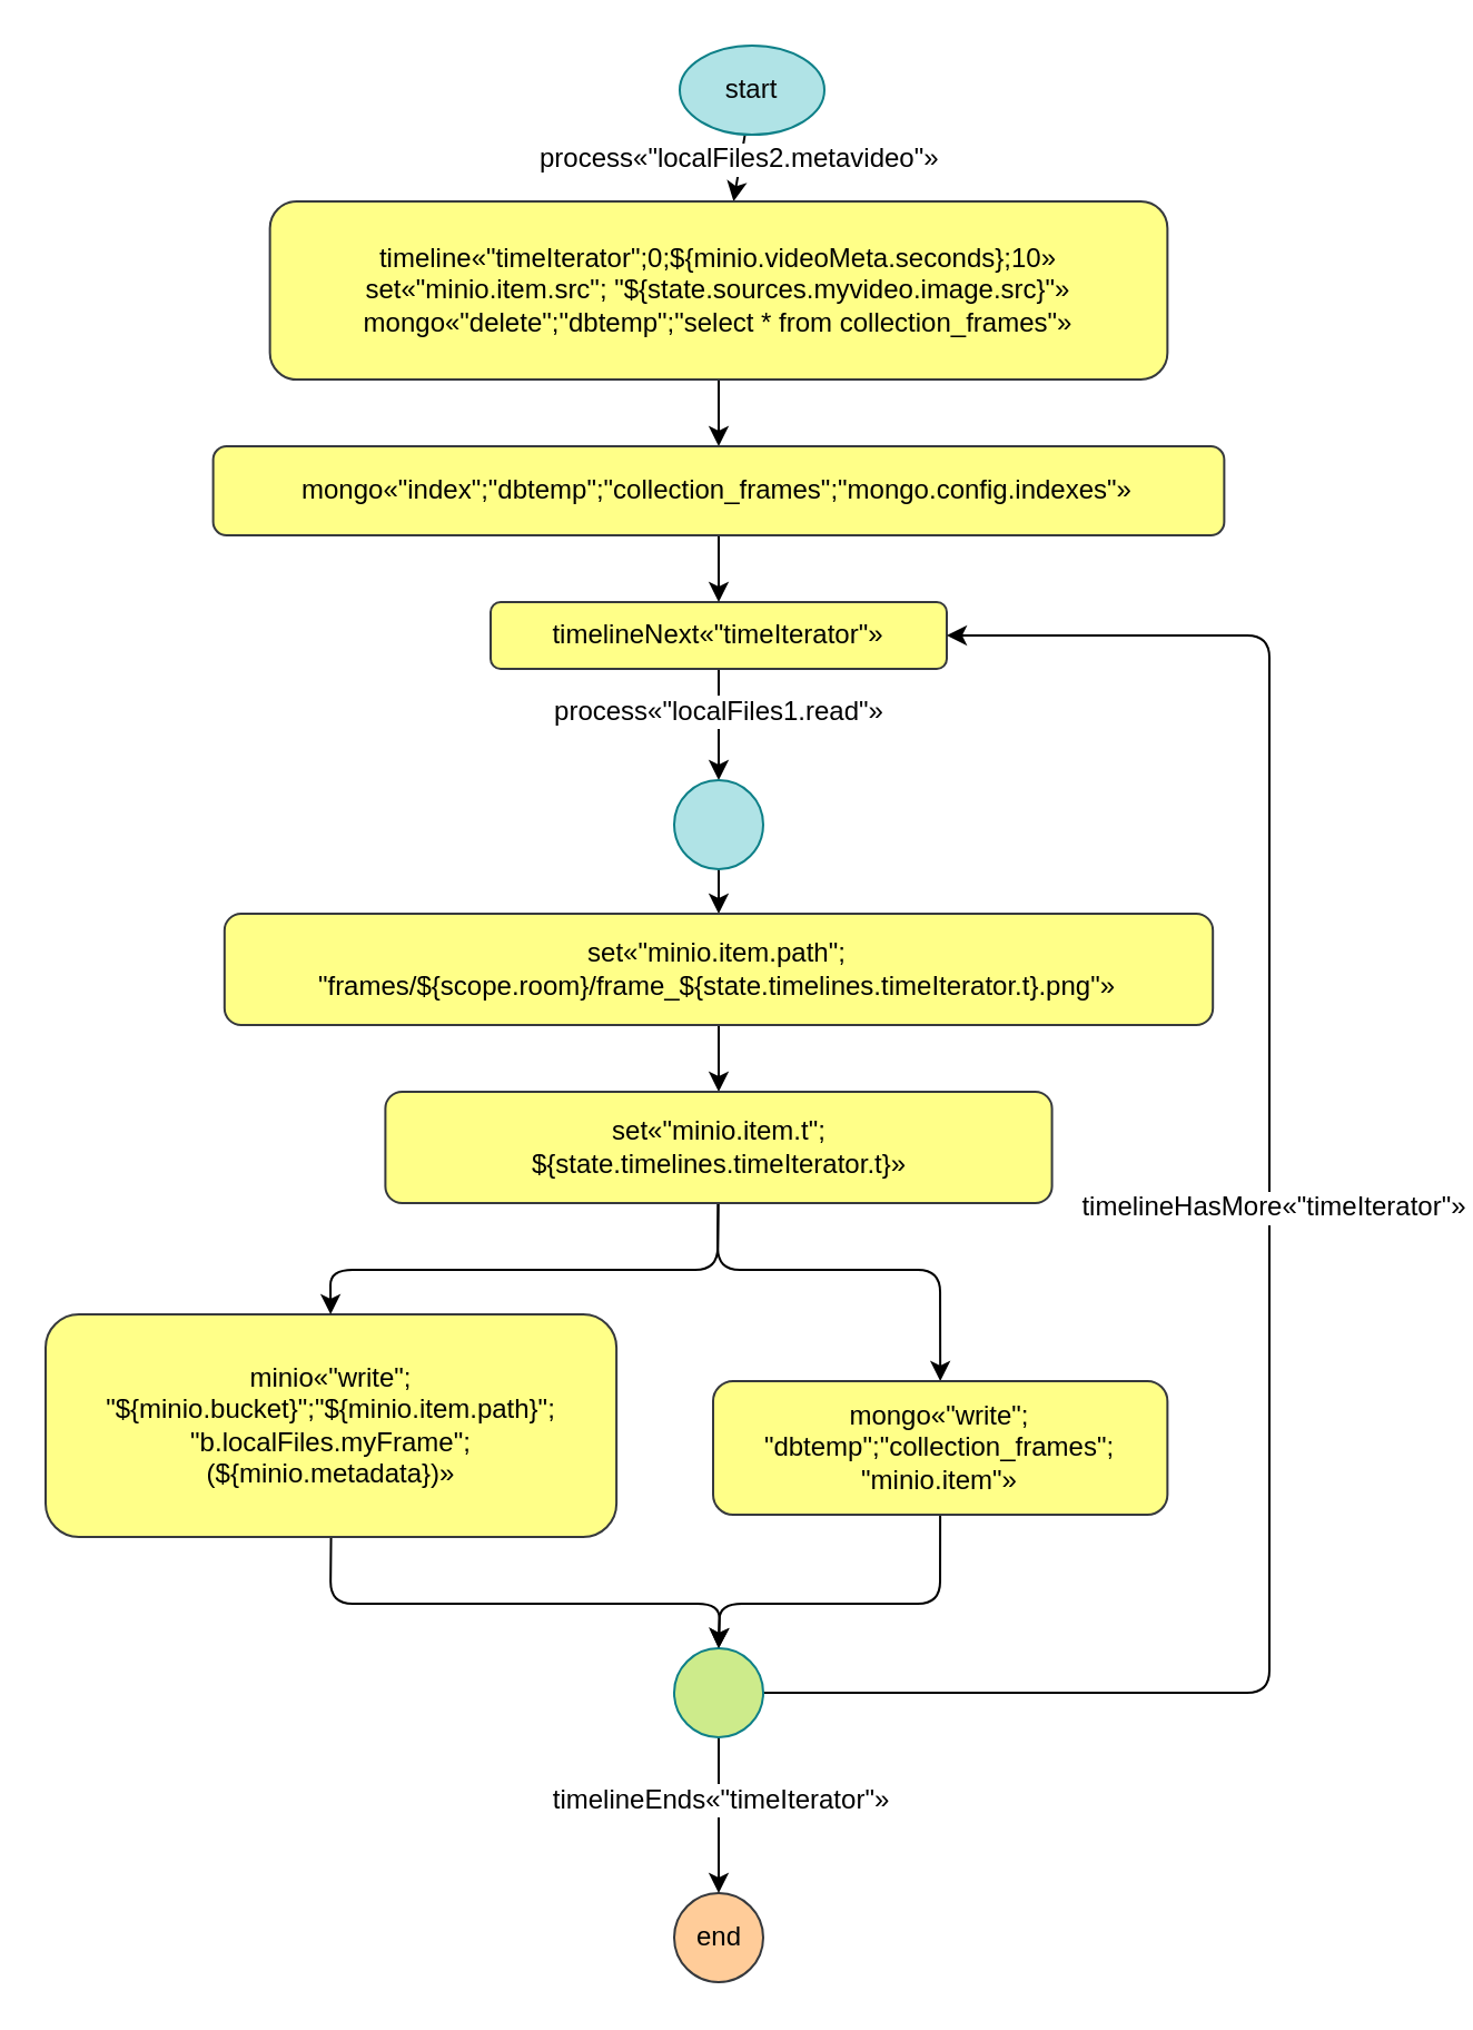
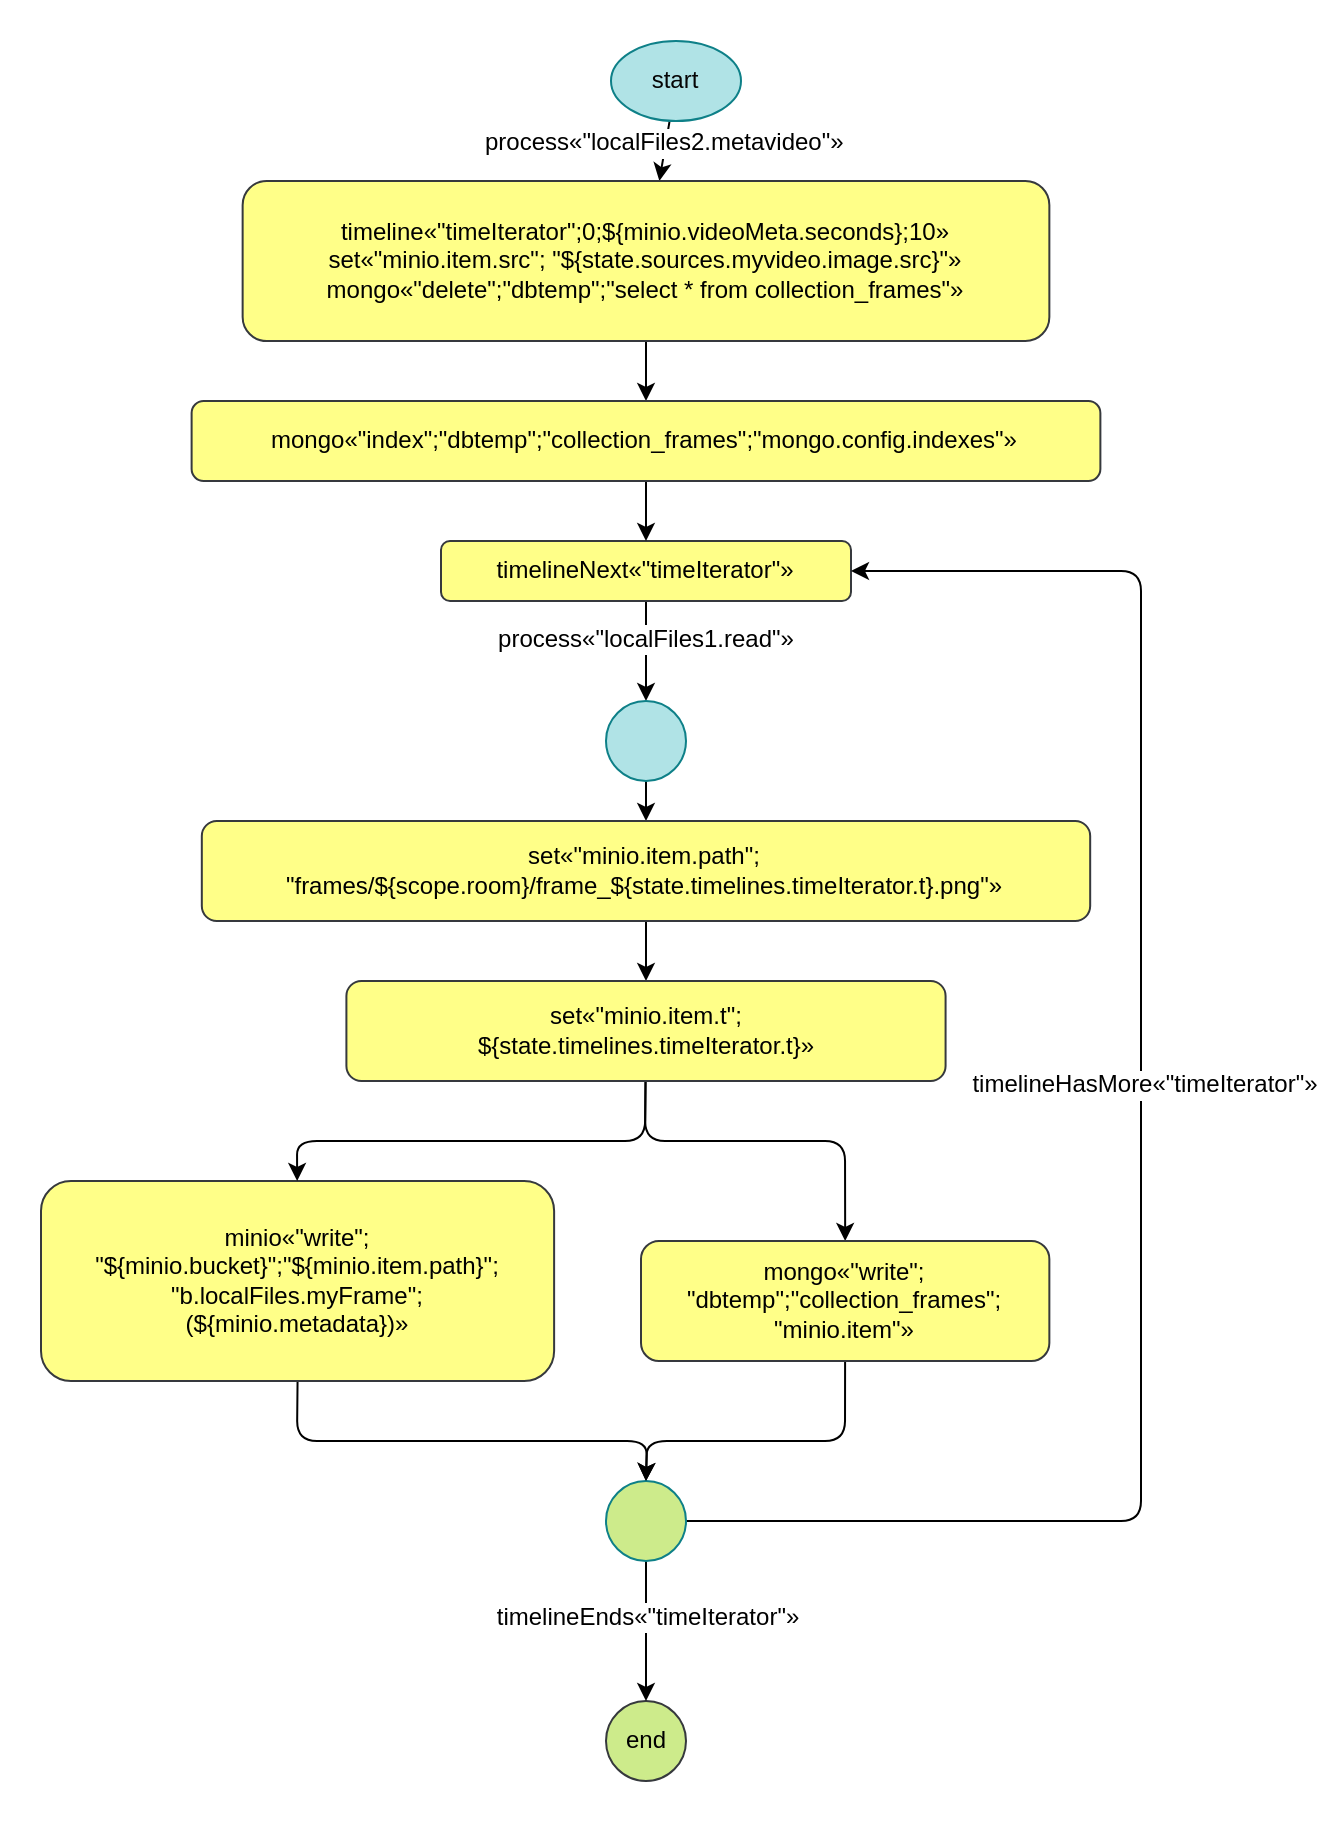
- <mxCell id="5" value="end" style="ellipse;whiteSpace=wrap;fillColor=#ffcc99;strokeColor=#36393d;fontColor=#000000;" parent="1" vertex="1"><mxGeometry x="302.5" y="850" width="40" height="40" as="geometry" /></mxCell>
+ <mxCell id="5" value="end" style="ellipse;whiteSpace=wrap;fillColor=#cdeb8b;strokeColor=#36393d;fontColor=#000000;" parent="1" vertex="1"><mxGeometry x="302.5" y="850" width="40" height="40" as="geometry" /></mxCell>
